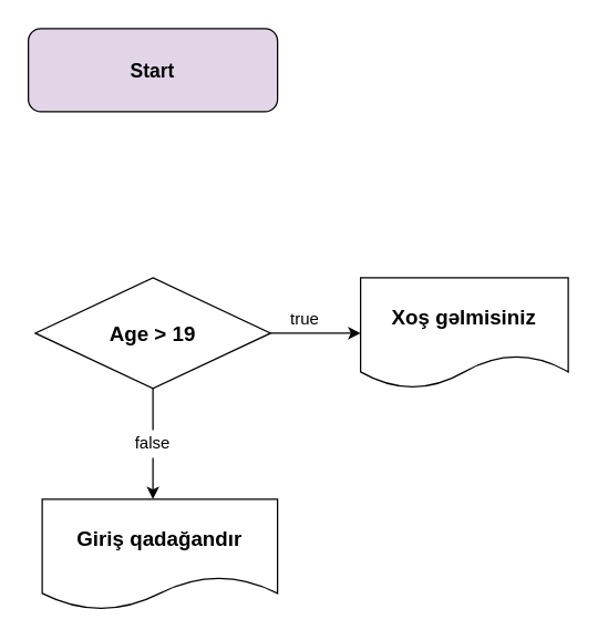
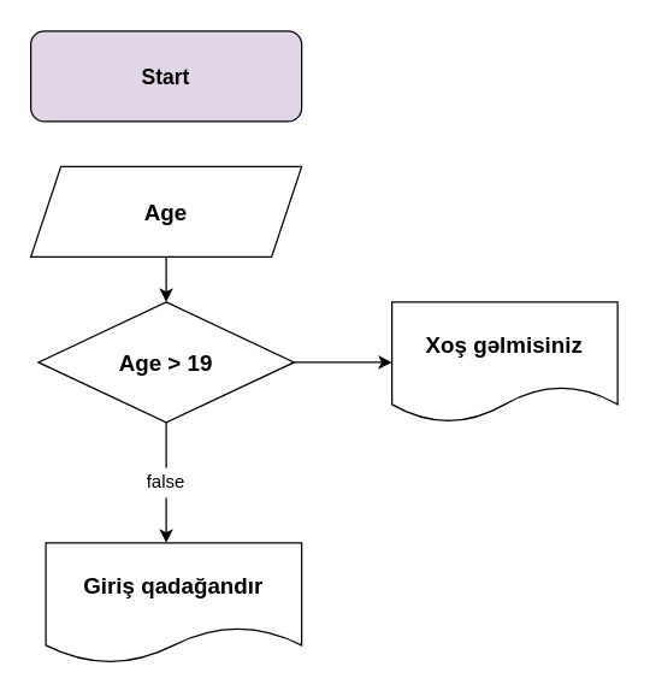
+ <mxCell id="3" value="&lt;font style=&quot;font-size: 15px&quot;&gt;&lt;b&gt;Age&lt;/b&gt;&lt;/font&gt;" style="shape=parallelogram;perimeter=parallelogramPerimeter;whiteSpace=wrap;html=1;fixedSize=1;" vertex="1" parent="1"><mxGeometry x="20" y="110" width="180" height="60" as="geometry" /></mxCell>
+ <mxCell id="5" value="" style="endArrow=classic;html=1;exitX=0.5;exitY=1;exitDx=0;exitDy=0;entryX=0.5;entryY=0;entryDx=0;entryDy=0;" edge="1" parent="1" source="3" target="4"><mxGeometry width="50" height="50" relative="1" as="geometry"><mxPoint x="110" y="190" as="sourcePoint" /><mxPoint x="140" y="160" as="targetPoint" /></mxGeometry></mxCell>
- <mxCell id="7" value="true" style="text;html=1;strokeColor=none;fillColor=none;align=center;verticalAlign=middle;whiteSpace=wrap;rounded=0;" vertex="1" parent="1"><mxGeometry x="200" y="220" width="40" height="20" as="geometry" /></mxCell>
